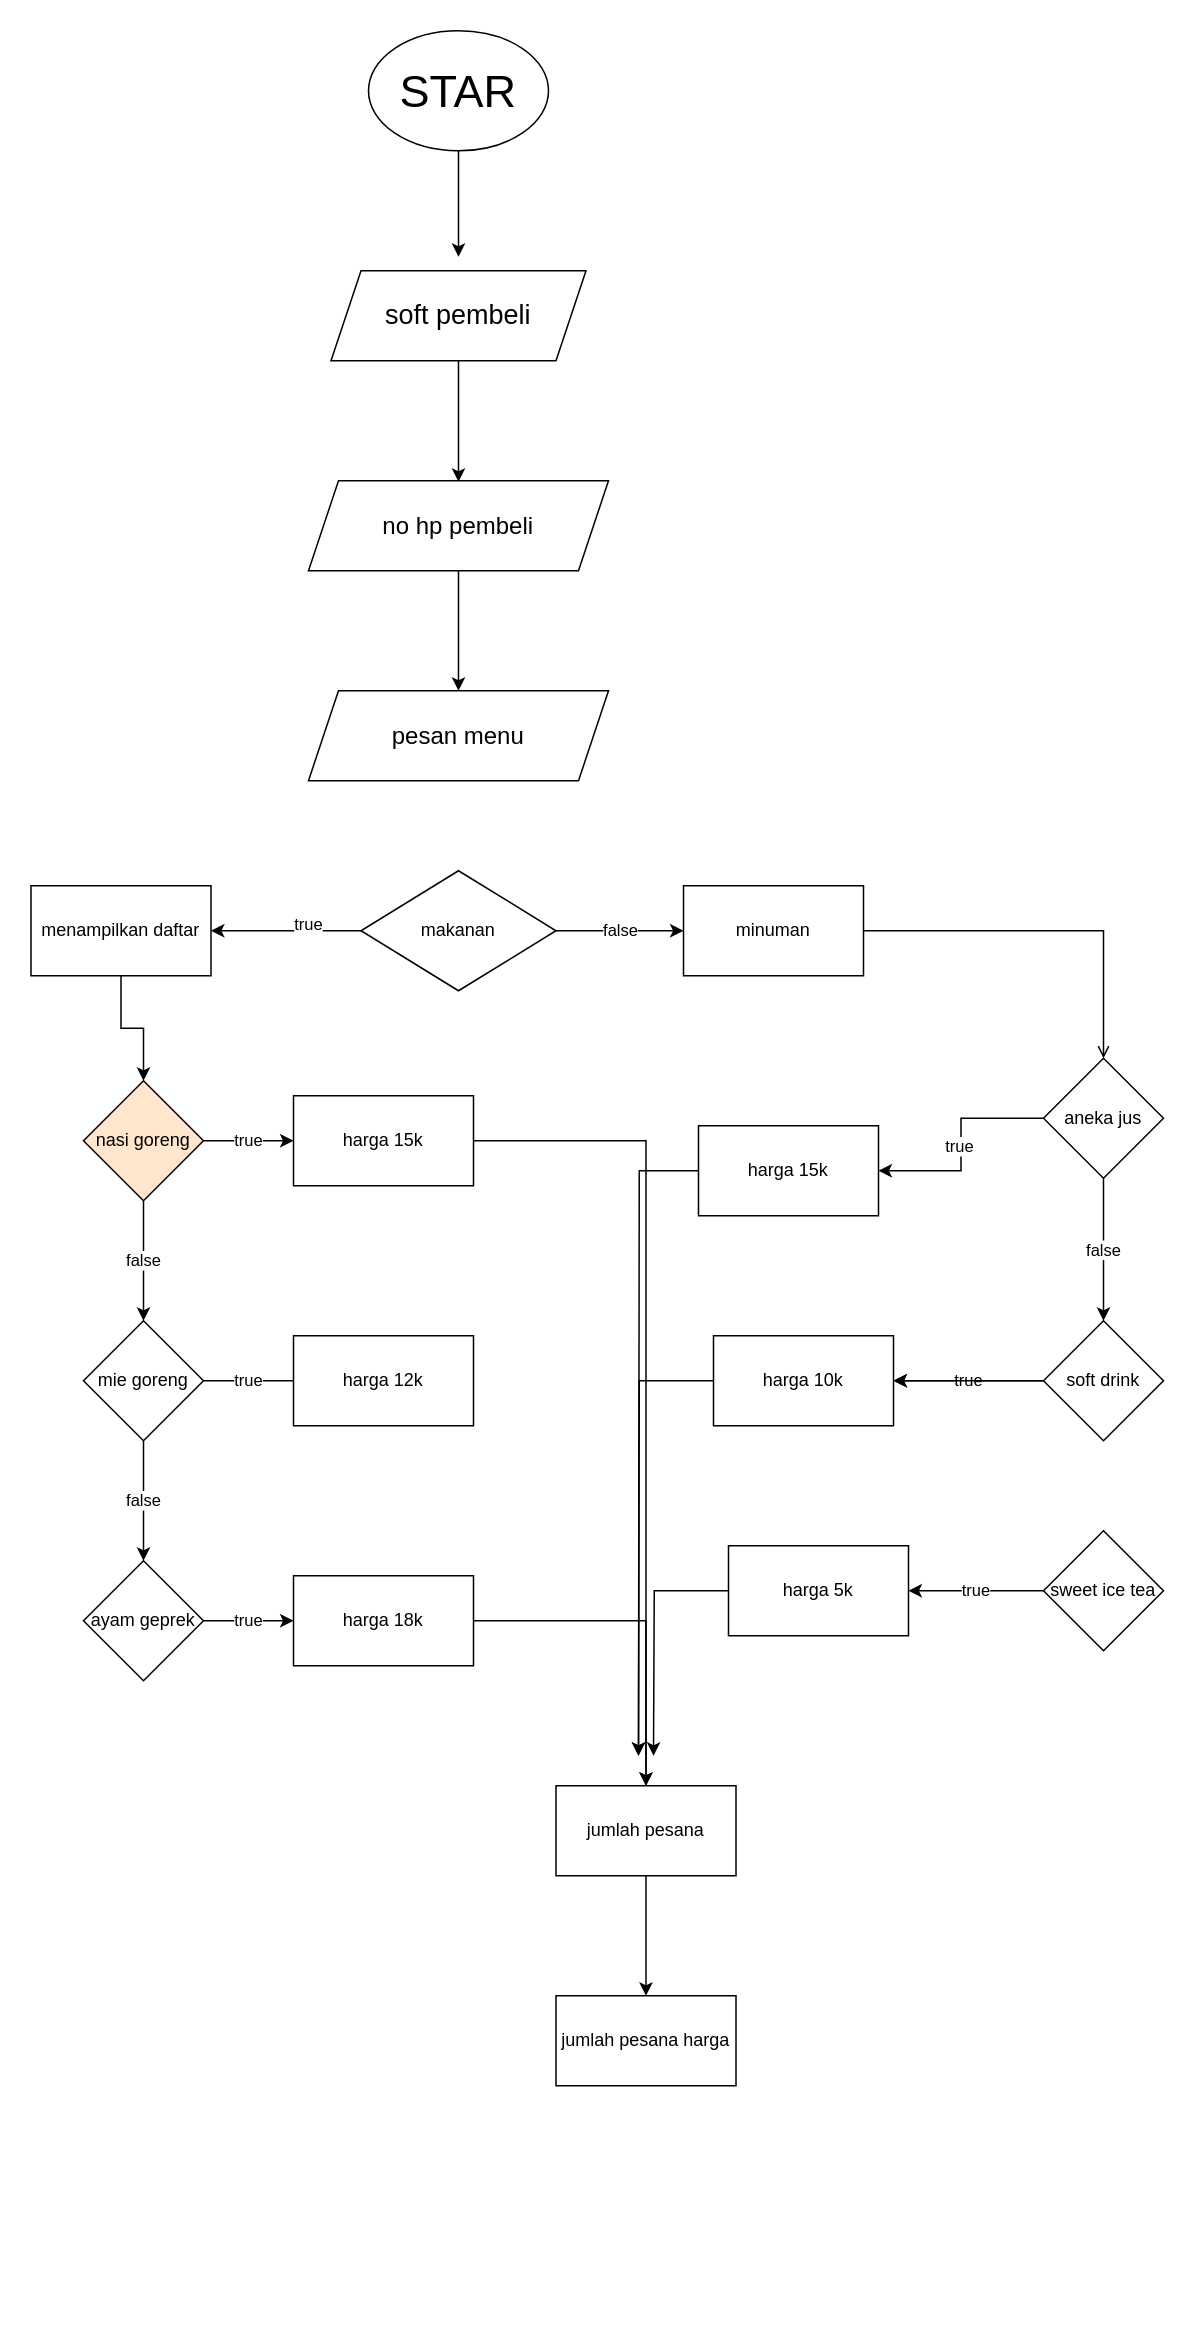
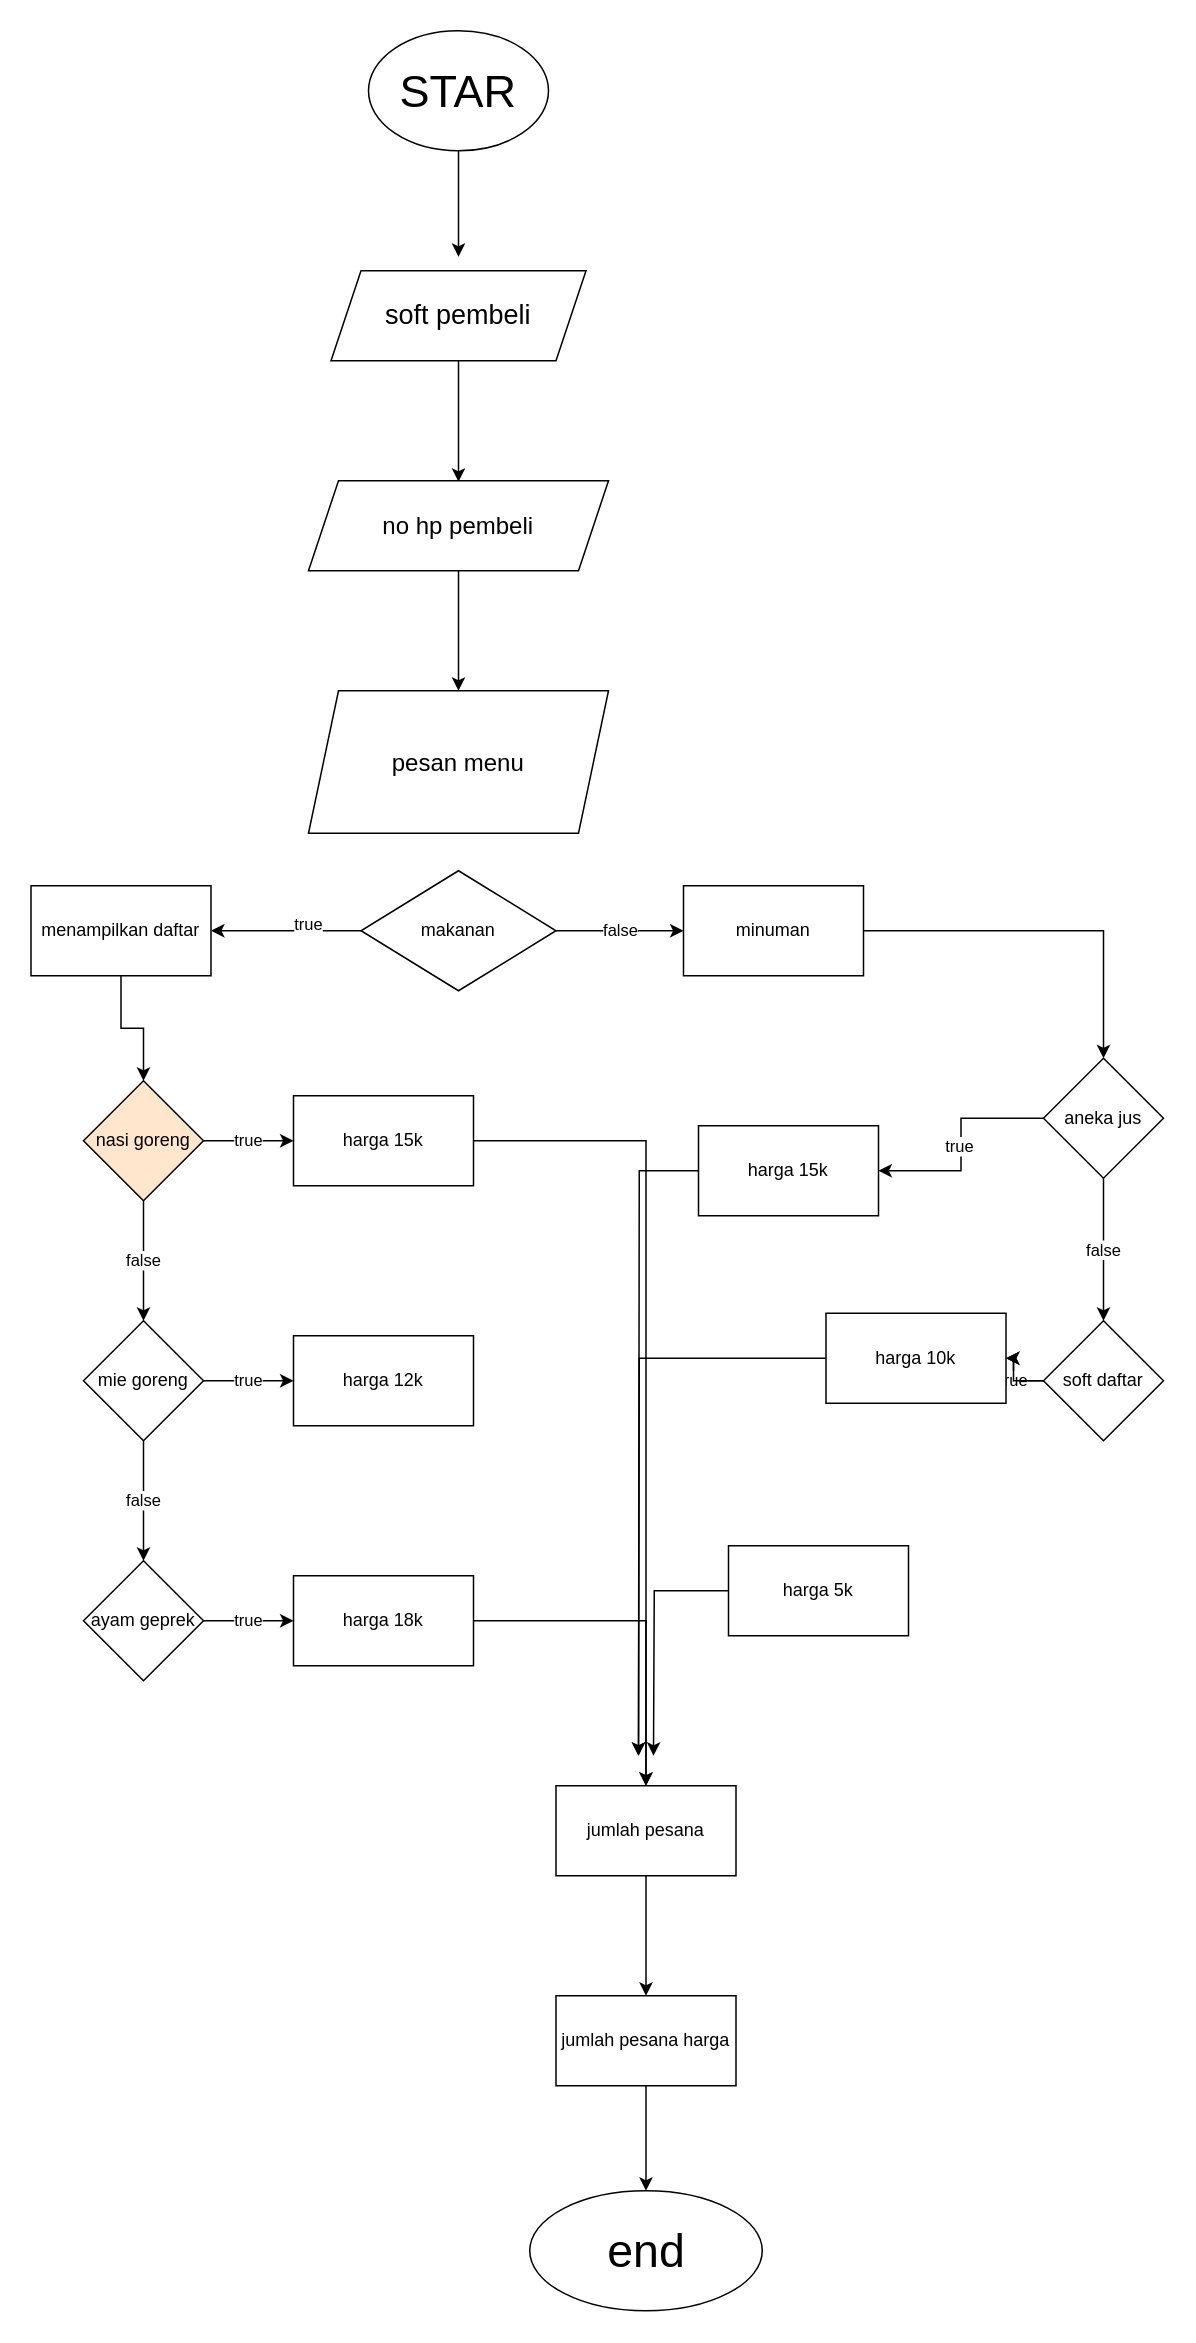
- <mxCell id="8" value="&lt;span style=&quot;font-size: 16px;&quot;&gt;pesan menu&lt;/span&gt;" style="shape=parallelogram;perimeter=parallelogramPerimeter;whiteSpace=wrap;html=1;fixedSize=1;" vertex="1" parent="1"><mxGeometry x="205" y="460" width="200" height="60" as="geometry" /></mxCell>
+ <mxCell id="8" value="&lt;span style=&quot;font-size: 16px;&quot;&gt;pesan menu&lt;/span&gt;" style="shape=parallelogram;perimeter=parallelogramPerimeter;whiteSpace=wrap;html=1;fixedSize=1;" vertex="1" parent="1"><mxGeometry x="205" y="460" width="200" height="95" as="geometry" /></mxCell>
- <mxCell id="28" value="" style="edgeStyle=orthogonalEdgeStyle;rounded=0;orthogonalLoop=1;jettySize=auto;html=1;endArrow=open;" edge="1" parent="1" source="29" target="33"><mxGeometry relative="1" as="geometry" /></mxCell>
+ <mxCell id="28" value="" style="edgeStyle=orthogonalEdgeStyle;rounded=0;orthogonalLoop=1;jettySize=auto;html=1;" edge="1" parent="1" source="29" target="33"><mxGeometry relative="1" as="geometry" /></mxCell>
- <mxCell id="19" value="true" style="edgeStyle=orthogonalEdgeStyle;rounded=0;orthogonalLoop=1;jettySize=auto;html=1;endArrow=none;" edge="1" parent="1" source="20" target="25"><mxGeometry relative="1" as="geometry" /></mxCell>
+ <mxCell id="19" value="true" style="edgeStyle=orthogonalEdgeStyle;rounded=0;orthogonalLoop=1;jettySize=auto;html=1;" edge="1" parent="1" source="20" target="25"><mxGeometry relative="1" as="geometry" /></mxCell>
- <mxCell id="49" value="harga 10k" style="whiteSpace=wrap;html=1;" vertex="1" parent="1"><mxGeometry x="475" y="890" width="120" height="60" as="geometry" /></mxCell>
+ <mxCell id="49" value="harga 10k" style="whiteSpace=wrap;html=1;" vertex="1" parent="1"><mxGeometry x="550" y="875" width="120" height="60" as="geometry" /></mxCell>
- <mxCell id="35" value="soft drink" style="rhombus;whiteSpace=wrap;html=1;" vertex="1" parent="1"><mxGeometry x="695" y="880" width="80" height="80" as="geometry" /></mxCell>
+ <mxCell id="35" value="soft daftar" style="rhombus;whiteSpace=wrap;html=1;" vertex="1" parent="1"><mxGeometry x="695" y="880" width="80" height="80" as="geometry" /></mxCell>
- <mxCell id="36" value="true" style="edgeStyle=orthogonalEdgeStyle;rounded=0;orthogonalLoop=1;jettySize=auto;html=1;" edge="1" parent="1" source="37" target="41"><mxGeometry relative="1" as="geometry" /></mxCell>
- <mxCell id="37" value="sweet ice tea" style="rhombus;whiteSpace=wrap;html=1;" vertex="1" parent="1"><mxGeometry x="695" y="1020" width="80" height="80" as="geometry" /></mxCell>
+ <mxCell id="44" value="" style="edgeStyle=orthogonalEdgeStyle;rounded=0;orthogonalLoop=1;jettySize=auto;html=1;" edge="1" parent="1" source="45" target="46"><mxGeometry relative="1" as="geometry" /></mxCell>
+ <mxCell id="46" value="&lt;font style=&quot;font-size: 31px;&quot;&gt;end&lt;/font&gt;" style="ellipse;whiteSpace=wrap;html=1;rounded=0;" vertex="1" parent="1"><mxGeometry x="352.5" y="1460" width="155" height="80" as="geometry" /></mxCell>
